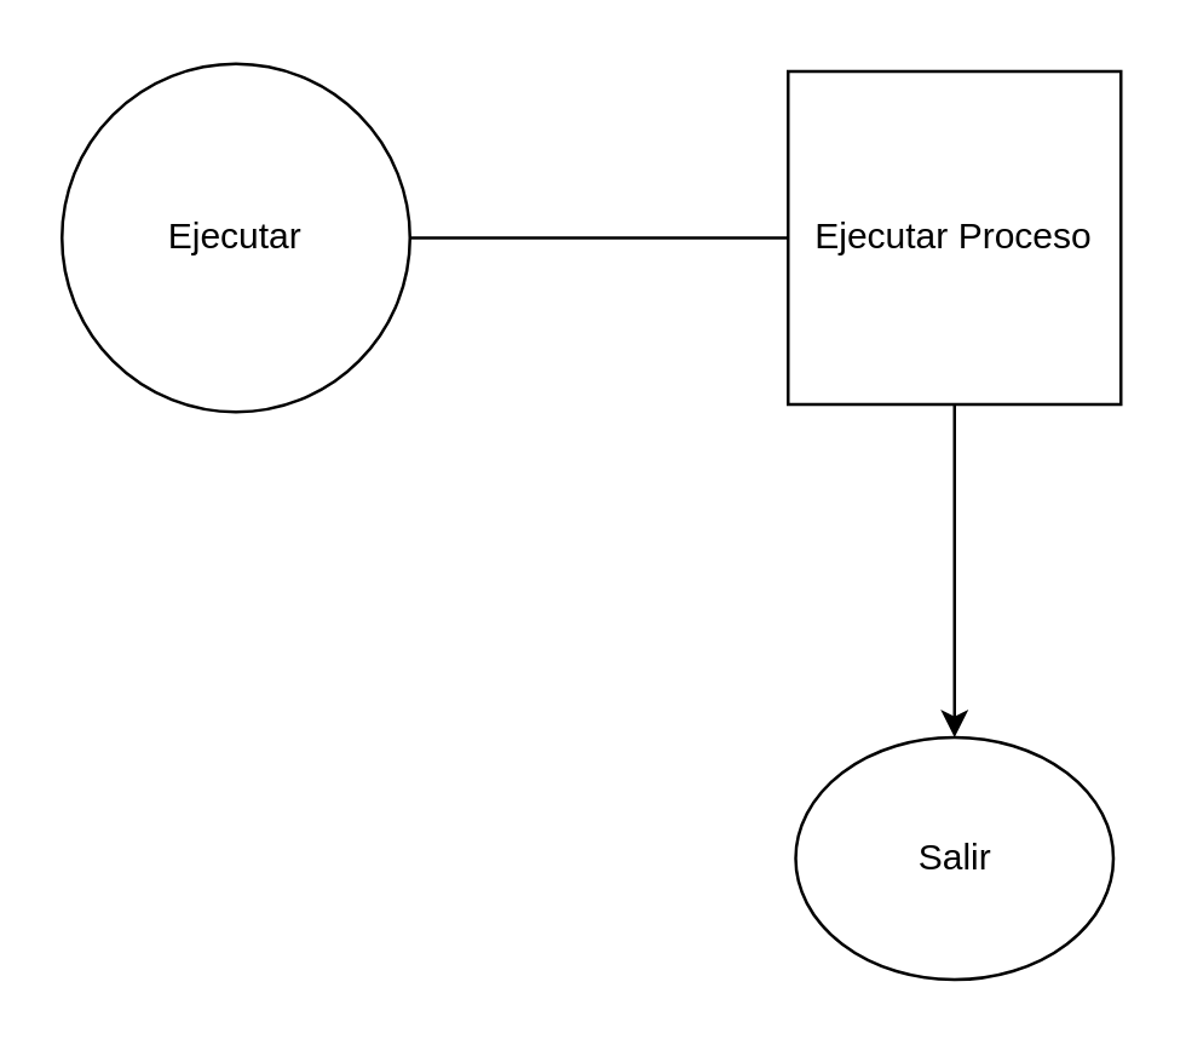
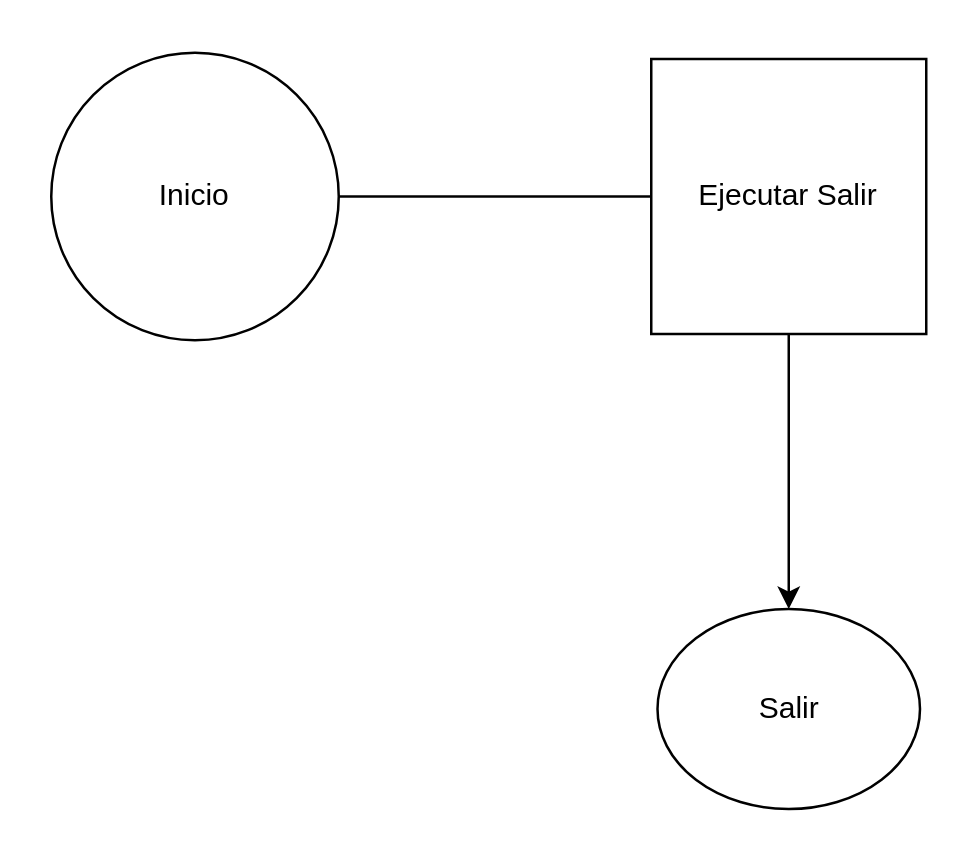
- <mxCell id="3" value="&lt;font color=&quot;#000000&quot;&gt;Ejecutar&lt;/font&gt;" style="ellipse;whiteSpace=wrap;html=1;aspect=fixed;strokeColor=#000000;fillColor=#FFFFFF;" vertex="1" parent="1"><mxGeometry x="20" y="20.5" width="115" height="115" as="geometry" /></mxCell>
+ <mxCell id="3" value="&lt;font color=&quot;#000000&quot;&gt;Inicio&lt;/font&gt;" style="ellipse;whiteSpace=wrap;html=1;aspect=fixed;strokeColor=#000000;fillColor=#FFFFFF;" vertex="1" parent="1"><mxGeometry x="20" y="20.5" width="115" height="115" as="geometry" /></mxCell>
- <mxCell id="5" value="&lt;font color=&quot;#000000&quot;&gt;Ejecutar Proceso&lt;/font&gt;" style="whiteSpace=wrap;html=1;aspect=fixed;strokeColor=#000000;fillColor=#FFFFFF;" vertex="1" parent="1"><mxGeometry x="260" y="23" width="110" height="110" as="geometry" /></mxCell>
+ <mxCell id="5" value="&lt;font color=&quot;#000000&quot;&gt;Ejecutar Salir&lt;/font&gt;" style="whiteSpace=wrap;html=1;aspect=fixed;strokeColor=#000000;fillColor=#FFFFFF;" vertex="1" parent="1"><mxGeometry x="260" y="23" width="110" height="110" as="geometry" /></mxCell>
